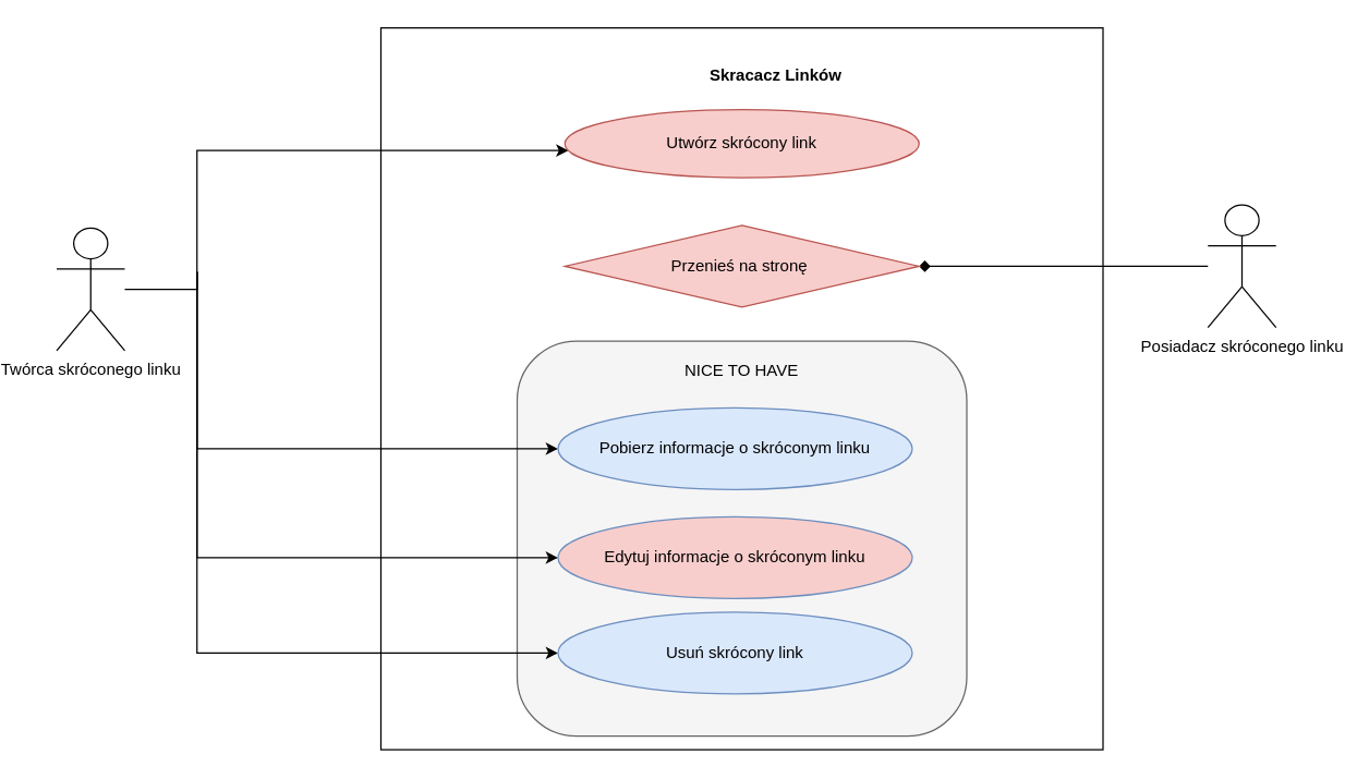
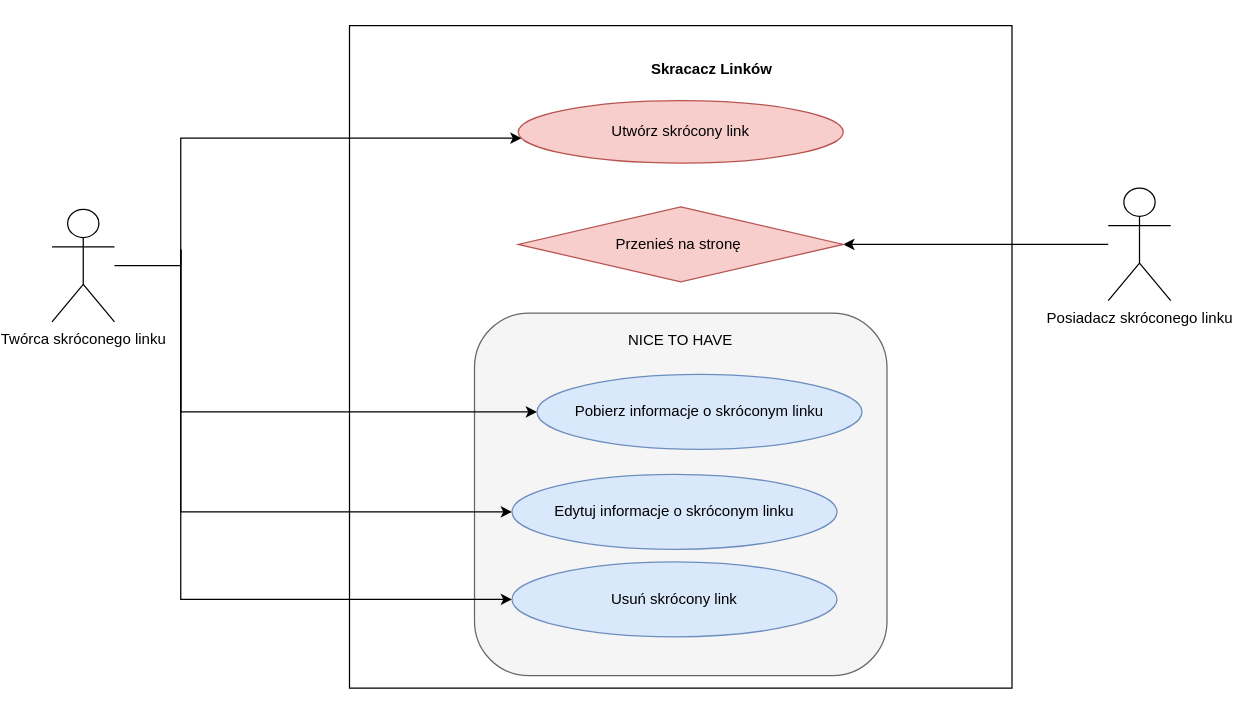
- <mxCell id="12" style="edgeStyle=orthogonalEdgeStyle;rounded=0;orthogonalLoop=1;jettySize=auto;html=1;endArrow=diamond;" edge="1" parent="1" source="13" target="15"><mxGeometry relative="1" as="geometry" /></mxCell>
+ <mxCell id="12" style="edgeStyle=orthogonalEdgeStyle;rounded=0;orthogonalLoop=1;jettySize=auto;html=1;" edge="1" parent="1" source="13" target="15"><mxGeometry relative="1" as="geometry" /></mxCell>
- <mxCell id="11" value="Pobierz informacje o skróconym linku" style="ellipse;whiteSpace=wrap;html=1;fillColor=#dae8fc;strokeColor=#6c8ebf;" vertex="1" parent="1"><mxGeometry x="388" y="299" width="260" height="60" as="geometry" /></mxCell>
+ <mxCell id="11" value="Pobierz informacje o skróconym linku" style="ellipse;whiteSpace=wrap;html=1;fillColor=#dae8fc;strokeColor=#6c8ebf;" vertex="1" parent="1"><mxGeometry x="408" y="299" width="260" height="60" as="geometry" /></mxCell>
- <mxCell id="14" value="Edytuj informacje o skróconym linku" style="ellipse;whiteSpace=wrap;html=1;fillColor=#f8cecc;strokeColor=#6c8ebf;" vertex="1" parent="1"><mxGeometry x="388" y="379" width="260" height="60" as="geometry" /></mxCell>
+ <mxCell id="14" value="Edytuj informacje o skróconym linku" style="ellipse;whiteSpace=wrap;html=1;fillColor=#dae8fc;strokeColor=#6c8ebf;" vertex="1" parent="1"><mxGeometry x="388" y="379" width="260" height="60" as="geometry" /></mxCell>
